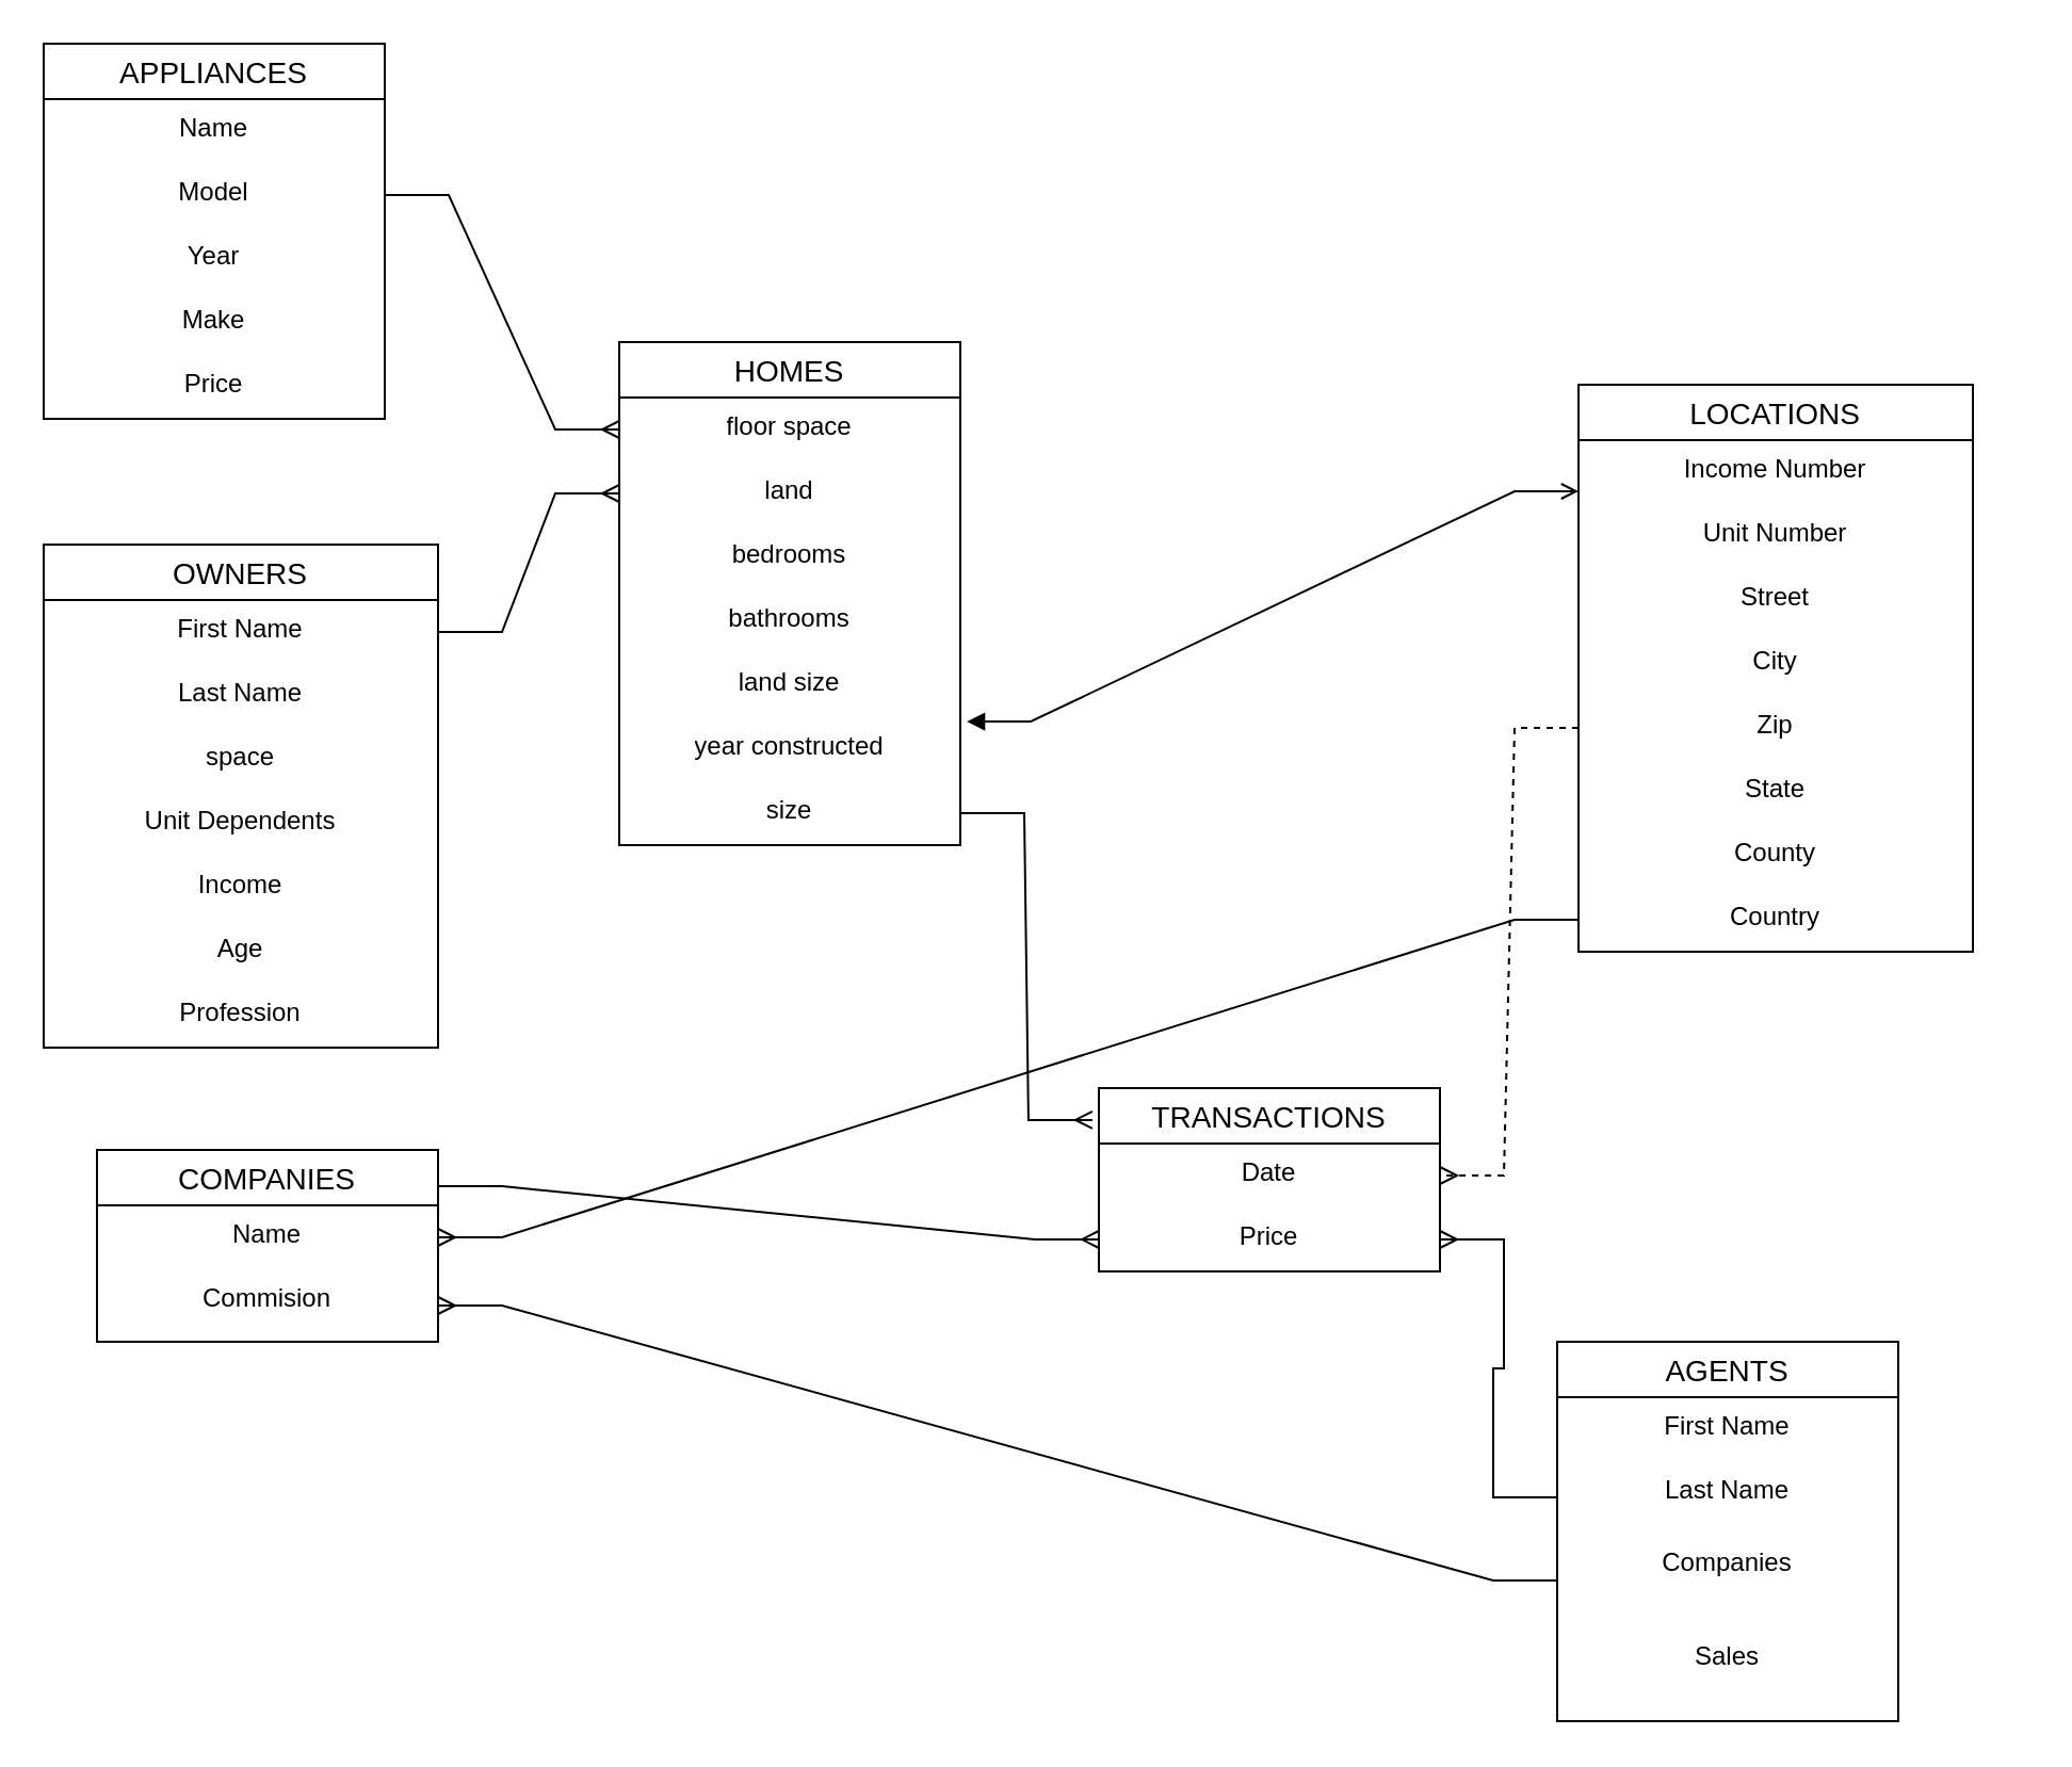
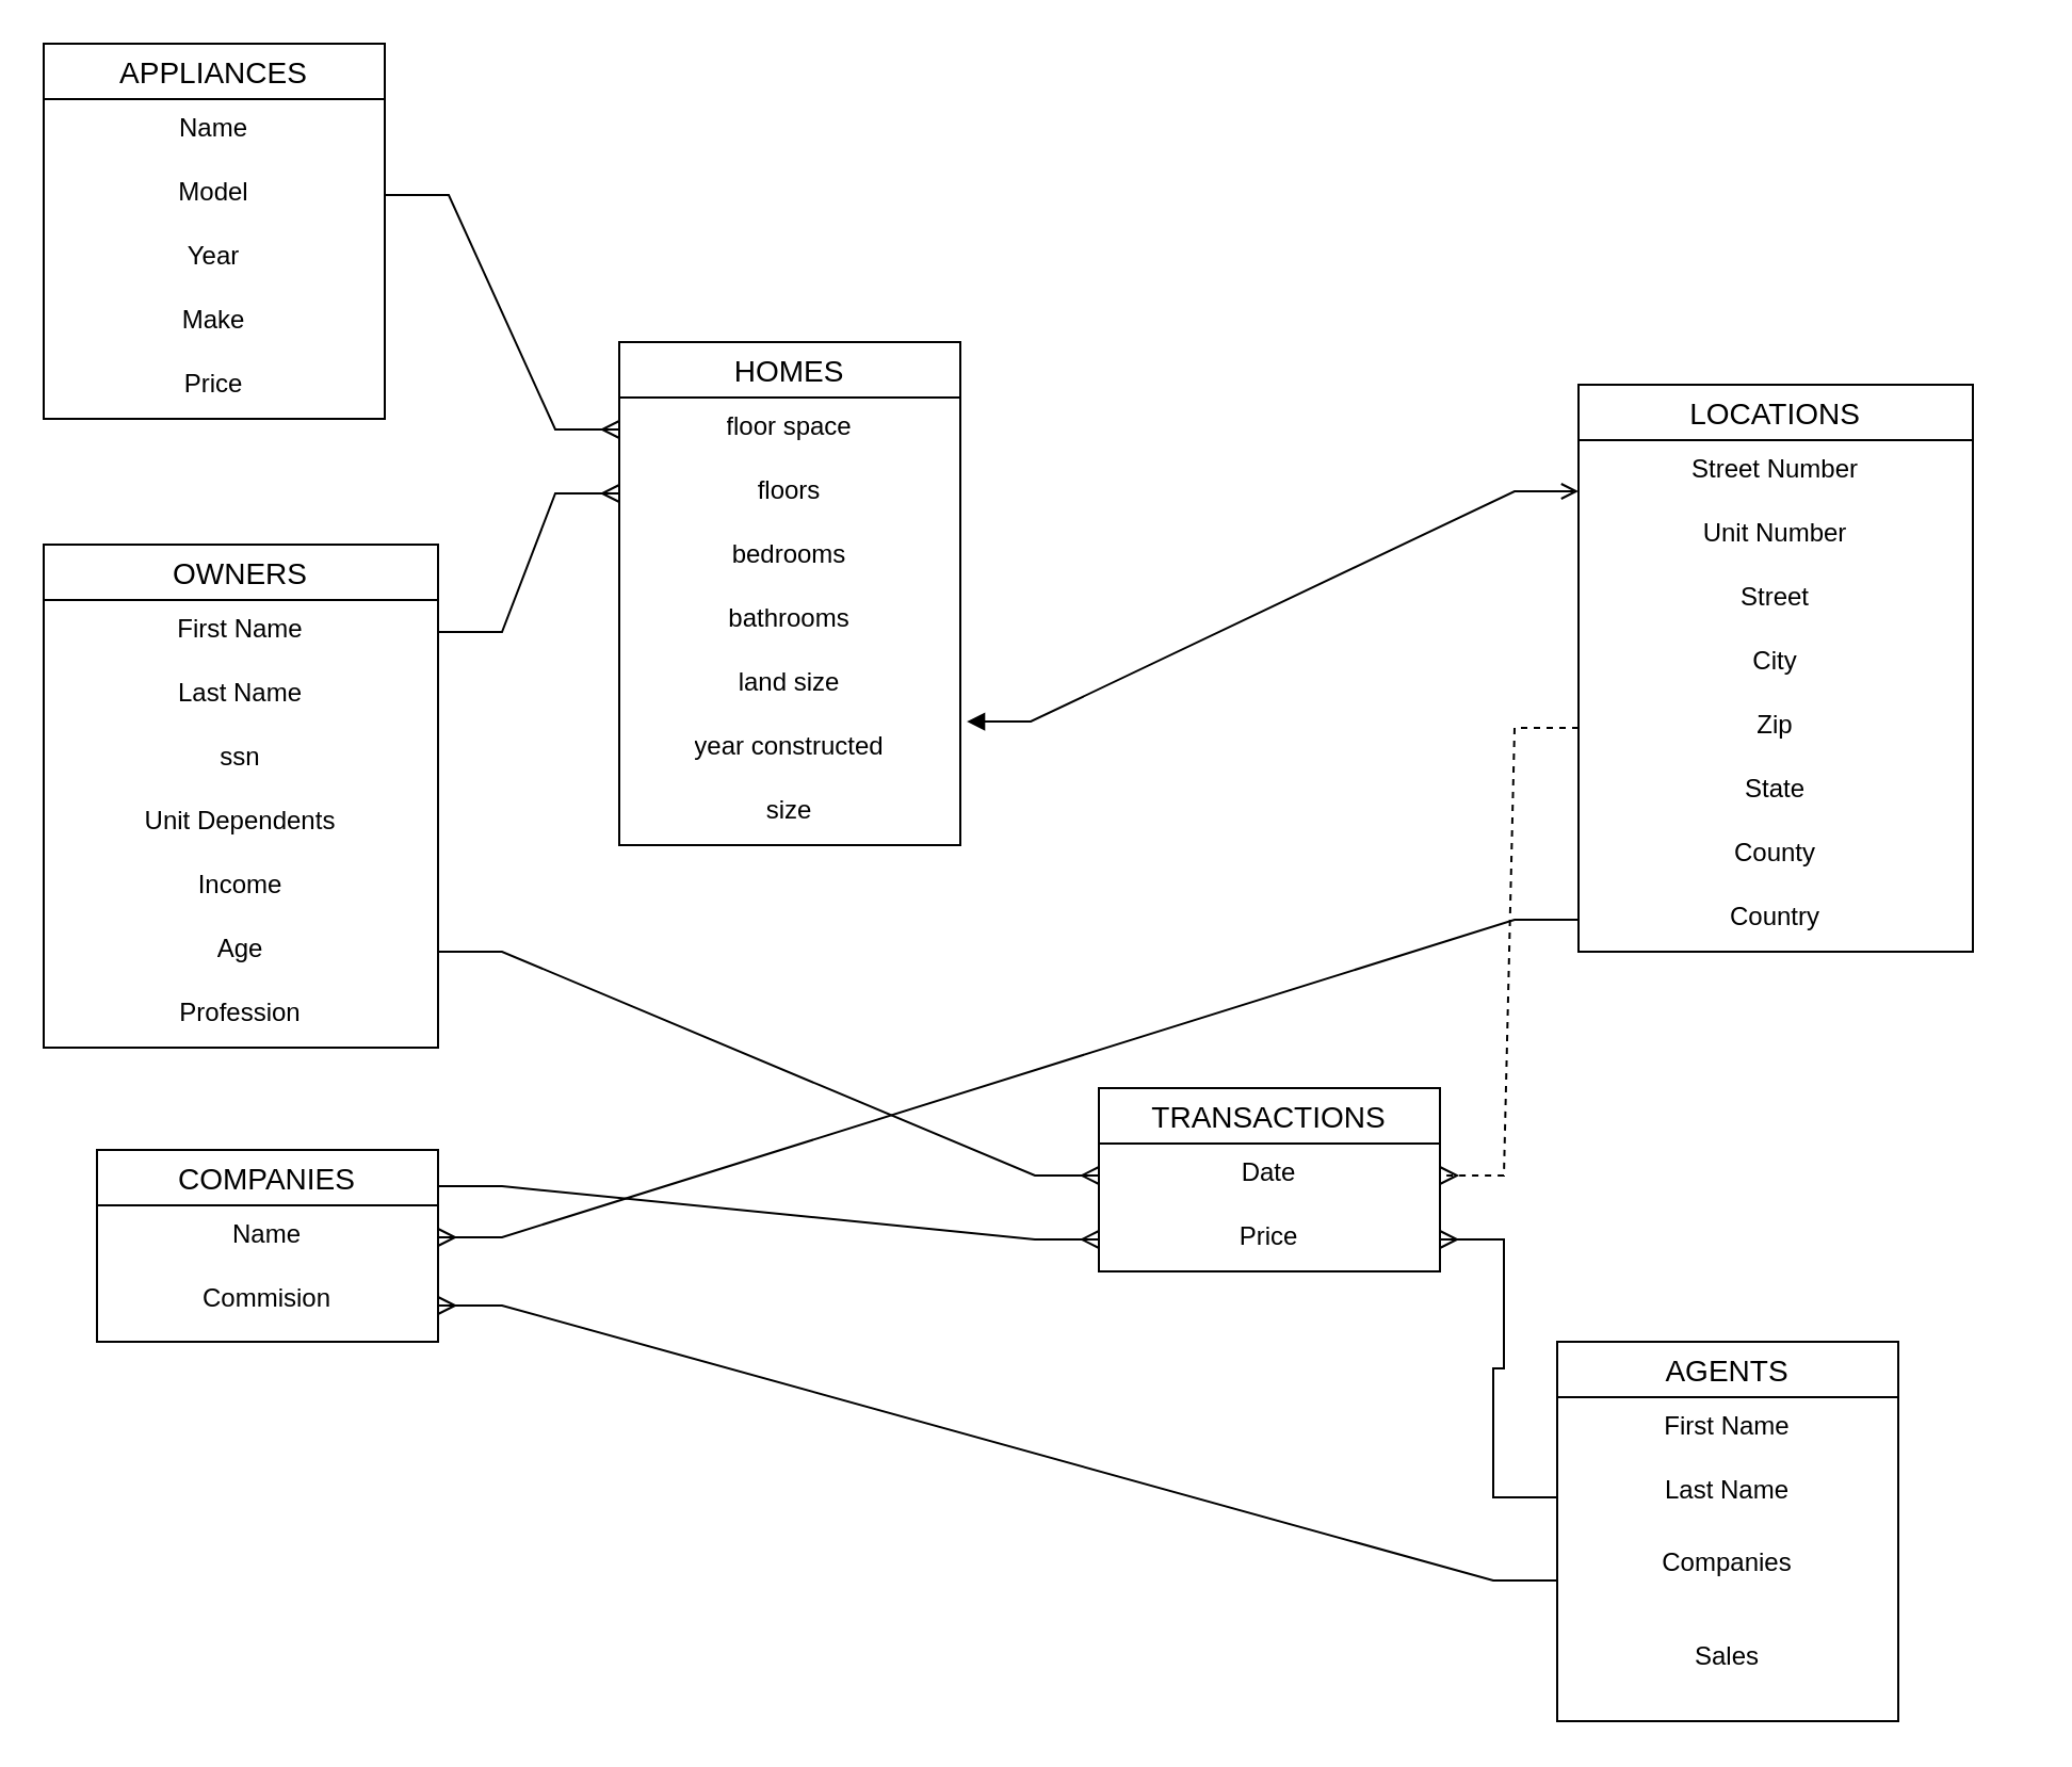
- <mxCell id="11" value="Income Number" style="text;strokeColor=none;fillColor=none;spacingLeft=4;spacingRight=4;overflow=hidden;rotatable=0;points=[[0,0.5],[1,0.5]];portConstraint=eastwest;fontSize=12;whiteSpace=wrap;html=1;align=center;" vertex="1" parent="10"><mxGeometry y="26" width="185" height="30" as="geometry" /></mxCell>
+ <mxCell id="11" value="Street Number" style="text;strokeColor=none;fillColor=none;spacingLeft=4;spacingRight=4;overflow=hidden;rotatable=0;points=[[0,0.5],[1,0.5]];portConstraint=eastwest;fontSize=12;whiteSpace=wrap;html=1;align=center;" vertex="1" parent="10"><mxGeometry y="26" width="185" height="30" as="geometry" /></mxCell>
- <mxCell id="4" value="land" style="text;strokeColor=none;fillColor=none;spacingLeft=4;spacingRight=4;overflow=hidden;rotatable=0;points=[[0,0.5],[1,0.5]];portConstraint=eastwest;fontSize=12;whiteSpace=wrap;html=1;align=center;" vertex="1" parent="2"><mxGeometry y="56" width="160" height="30" as="geometry" /></mxCell>
+ <mxCell id="4" value="floors" style="text;strokeColor=none;fillColor=none;spacingLeft=4;spacingRight=4;overflow=hidden;rotatable=0;points=[[0,0.5],[1,0.5]];portConstraint=eastwest;fontSize=12;whiteSpace=wrap;html=1;align=center;" vertex="1" parent="2"><mxGeometry y="56" width="160" height="30" as="geometry" /></mxCell>
- <mxCell id="34" value="space" style="text;strokeColor=none;fillColor=none;spacingLeft=4;spacingRight=4;overflow=hidden;rotatable=0;points=[[0,0.5],[1,0.5]];portConstraint=eastwest;fontSize=12;whiteSpace=wrap;html=1;align=center;" vertex="1" parent="31"><mxGeometry y="86" width="185" height="30" as="geometry" /></mxCell>
+ <mxCell id="34" value="ssn" style="text;strokeColor=none;fillColor=none;spacingLeft=4;spacingRight=4;overflow=hidden;rotatable=0;points=[[0,0.5],[1,0.5]];portConstraint=eastwest;fontSize=12;whiteSpace=wrap;html=1;align=center;" vertex="1" parent="31"><mxGeometry y="86" width="185" height="30" as="geometry" /></mxCell>
- <mxCell id="50" value="" style="edgeStyle=entityRelationEdgeStyle;fontSize=12;html=1;endArrow=ERmany;rounded=0;exitX=1;exitY=0.5;exitDx=0;exitDy=0;entryX=-0.019;entryY=0.174;entryDx=0;entryDy=0;entryPerimeter=0;" edge="1" parent="1" source="9" target="39"><mxGeometry width="100" height="100" relative="1" as="geometry"><mxPoint x="450" y="411" as="sourcePoint" /><mxPoint x="470" y="562" as="targetPoint" /></mxGeometry></mxCell>
+ <mxCell id="47" value="" style="edgeStyle=entityRelationEdgeStyle;fontSize=12;html=1;endArrow=ERmany;rounded=0;exitX=1;exitY=0.5;exitDx=0;exitDy=0;entryX=0;entryY=0.5;entryDx=0;entryDy=0;endFill=0;" edge="1" parent="1" source="37" target="40"><mxGeometry width="100" height="100" relative="1" as="geometry"><mxPoint x="195" y="429" as="sourcePoint" /><mxPoint x="450" y="651" as="targetPoint" /><Array as="points"><mxPoint x="300" y="573" /></Array></mxGeometry></mxCell>
